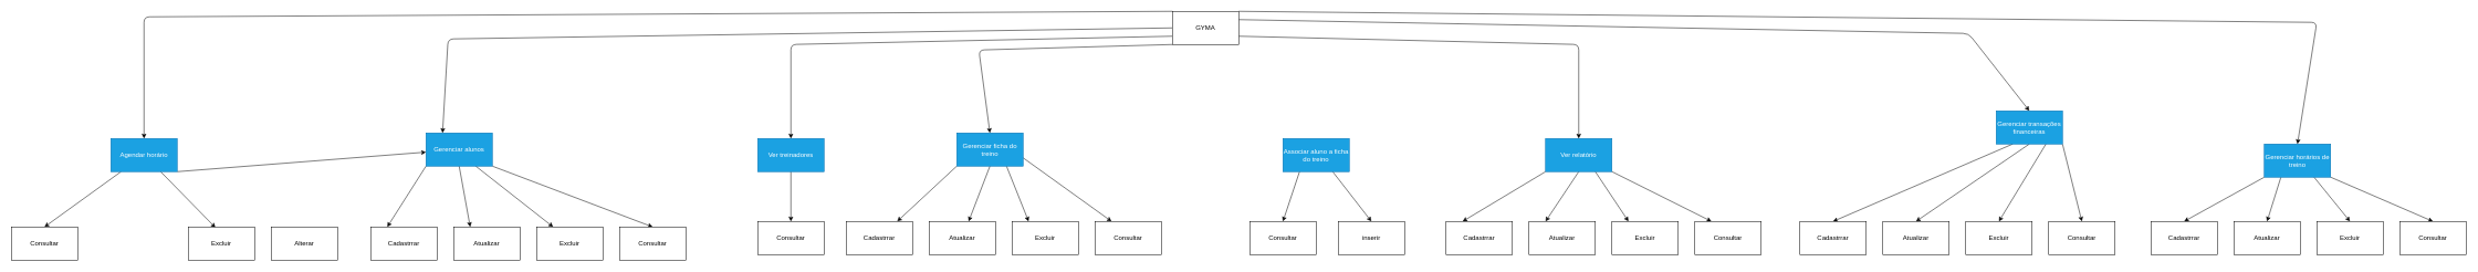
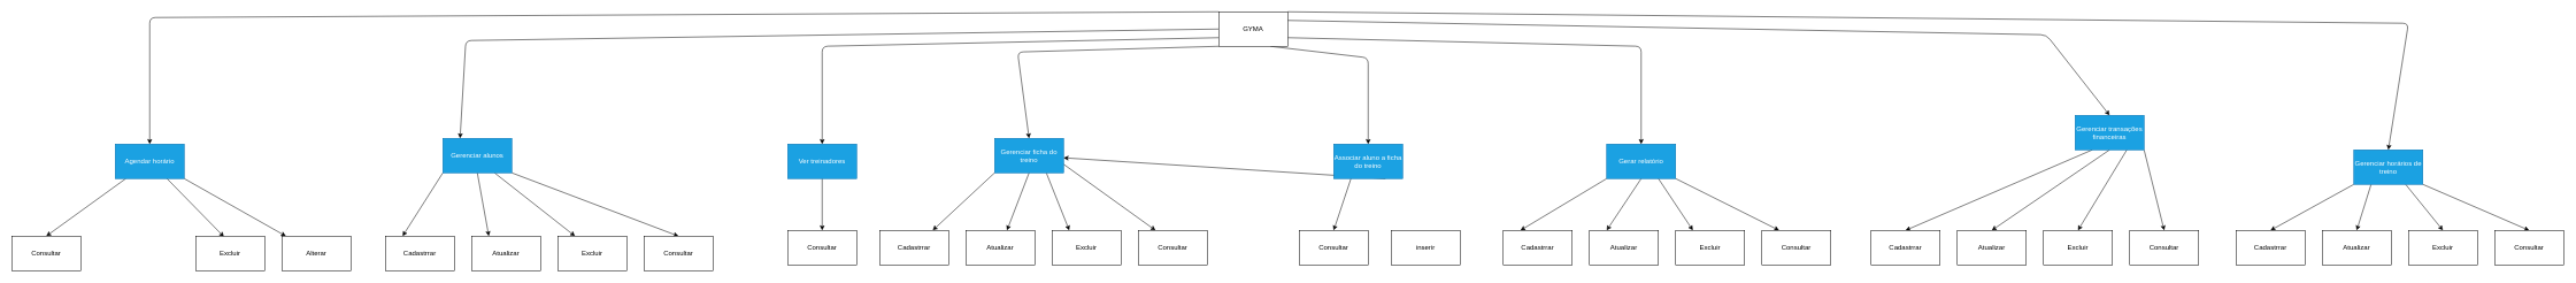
+ <mxCell id="6" style="edgeStyle=none;html=1;exitX=0.75;exitY=1;exitDx=0;exitDy=0;entryX=0.5;entryY=0;entryDx=0;entryDy=0;" edge="1" parent="1" source="10" target="29"><mxGeometry relative="1" as="geometry"><Array as="points"><mxPoint x="2380" y="100" /></Array></mxGeometry></mxCell>
- <mxCell id="13" style="edgeStyle=none;html=1;exitX=1;exitY=1;exitDx=0;exitDy=0;" edge="1" parent="1" source="14" target="19"><mxGeometry relative="1" as="geometry" /></mxCell>
+ <mxCell id="13" style="edgeStyle=none;html=1;exitX=1;exitY=1;exitDx=0;exitDy=0;" edge="1" parent="1" source="14" target="47"><mxGeometry relative="1" as="geometry" /></mxCell>
- <mxCell id="34" value="Ver relatório" style="rounded=0;whiteSpace=wrap;html=1;fillColor=#1ba1e2;fontColor=#ffffff;strokeColor=#006EAF;" vertex="1" parent="1"><mxGeometry x="2795" y="250" width="120" height="60" as="geometry" /></mxCell>
+ <mxCell id="34" value="Gerar relatório" style="rounded=0;whiteSpace=wrap;html=1;fillColor=#1ba1e2;fontColor=#ffffff;strokeColor=#006EAF;" vertex="1" parent="1"><mxGeometry x="2795" y="250" width="120" height="60" as="geometry" /></mxCell>
- <mxCell id="28" style="edgeStyle=none;html=1;exitX=0.75;exitY=1;exitDx=0;exitDy=0;entryX=0.5;entryY=0;entryDx=0;entryDy=0;" edge="1" parent="1" source="29" target="58"><mxGeometry relative="1" as="geometry" /></mxCell>
+ <mxCell id="28" style="edgeStyle=none;html=1;exitX=0.75;exitY=1;exitDx=0;exitDy=0;" edge="1" parent="1" source="29" target="26"><mxGeometry relative="1" as="geometry" /></mxCell>
